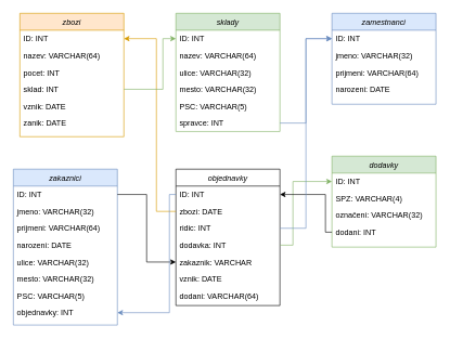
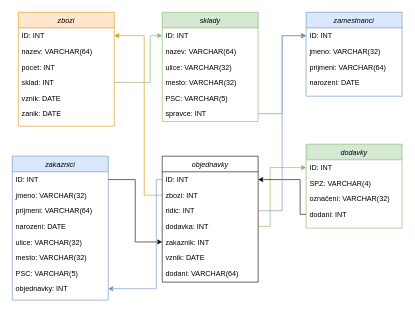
- <mxCell id="28" value="zbozi: DATE" style="text;align=left;verticalAlign=top;spacingLeft=4;spacingRight=4;overflow=hidden;rotatable=0;points=[[0,0.5],[1,0.5]];portConstraint=eastwest;rounded=0;shadow=0;html=0;" vertex="1" parent="26"><mxGeometry y="52" width="160" height="26" as="geometry" /></mxCell>
+ <mxCell id="28" value="zbozi: INT" style="text;align=left;verticalAlign=top;spacingLeft=4;spacingRight=4;overflow=hidden;rotatable=0;points=[[0,0.5],[1,0.5]];portConstraint=eastwest;rounded=0;shadow=0;html=0;" vertex="1" parent="26"><mxGeometry y="52" width="160" height="26" as="geometry" /></mxCell>
- <mxCell id="31" value="zakaznik: VARCHAR" style="text;align=left;verticalAlign=top;spacingLeft=4;spacingRight=4;overflow=hidden;rotatable=0;points=[[0,0.5],[1,0.5]];portConstraint=eastwest;rounded=0;shadow=0;html=0;" vertex="1" parent="26"><mxGeometry y="130" width="160" height="26" as="geometry" /></mxCell>
+ <mxCell id="31" value="zakaznik: INT" style="text;align=left;verticalAlign=top;spacingLeft=4;spacingRight=4;overflow=hidden;rotatable=0;points=[[0,0.5],[1,0.5]];portConstraint=eastwest;rounded=0;shadow=0;html=0;" vertex="1" parent="26"><mxGeometry y="130" width="160" height="26" as="geometry" /></mxCell>
